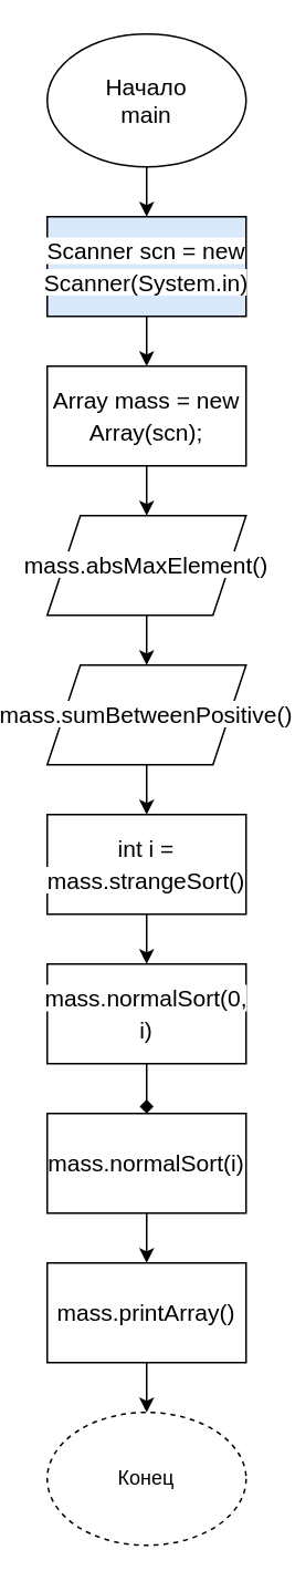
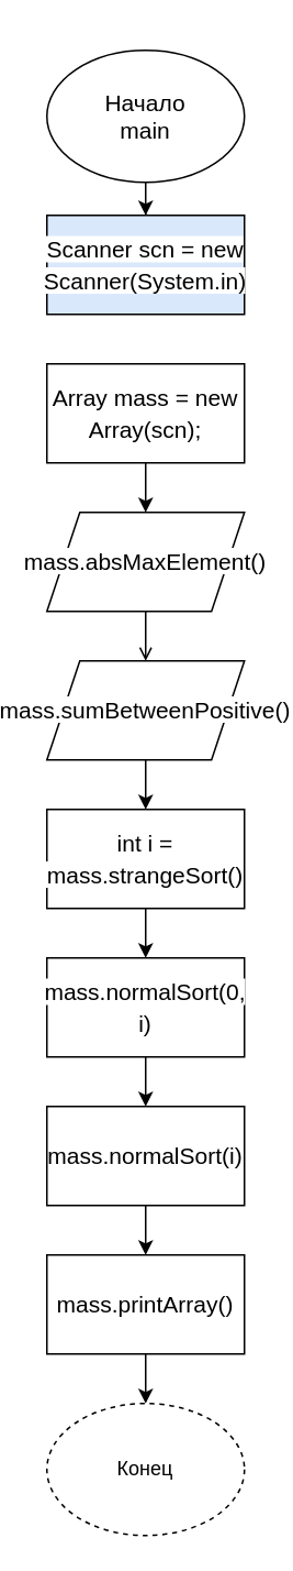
- <mxCell id="3" value="&lt;font style=&quot;font-size: 14px;&quot;&gt;Начало&lt;br&gt;main&lt;/font&gt;" style="ellipse;whiteSpace=wrap;html=1;" vertex="1" parent="1"><mxGeometry x="20" y="20" width="120" height="80" as="geometry" /></mxCell>
+ <mxCell id="3" value="&lt;font style=&quot;font-size: 14px;&quot;&gt;Начало&lt;br&gt;main&lt;/font&gt;" style="ellipse;whiteSpace=wrap;html=1;" vertex="1" parent="1"><mxGeometry x="20" y="30" width="120" height="80" as="geometry" /></mxCell>
- <mxCell id="4" style="edgeStyle=orthogonalEdgeStyle;rounded=0;orthogonalLoop=1;jettySize=auto;html=1;entryX=0.5;entryY=0;entryDx=0;entryDy=0;" edge="1" parent="1" source="5" target="7"><mxGeometry relative="1" as="geometry" /></mxCell>
- <mxCell id="8" style="edgeStyle=orthogonalEdgeStyle;rounded=0;orthogonalLoop=1;jettySize=auto;html=1;entryX=0.5;entryY=0;entryDx=0;entryDy=0;" edge="1" parent="1" source="9" target="11"><mxGeometry relative="1" as="geometry" /></mxCell>
+ <mxCell id="8" style="edgeStyle=orthogonalEdgeStyle;rounded=0;orthogonalLoop=1;jettySize=auto;html=1;entryX=0.5;entryY=0;entryDx=0;entryDy=0;endArrow=open;" edge="1" parent="1" source="9" target="11"><mxGeometry relative="1" as="geometry" /></mxCell>
- <mxCell id="14" style="edgeStyle=orthogonalEdgeStyle;rounded=0;orthogonalLoop=1;jettySize=auto;html=1;entryX=0.5;entryY=0;entryDx=0;entryDy=0;endArrow=diamond;" edge="1" parent="1" source="15" target="17"><mxGeometry relative="1" as="geometry" /></mxCell>
+ <mxCell id="14" style="edgeStyle=orthogonalEdgeStyle;rounded=0;orthogonalLoop=1;jettySize=auto;html=1;entryX=0.5;entryY=0;entryDx=0;entryDy=0;" edge="1" parent="1" source="15" target="17"><mxGeometry relative="1" as="geometry" /></mxCell>
